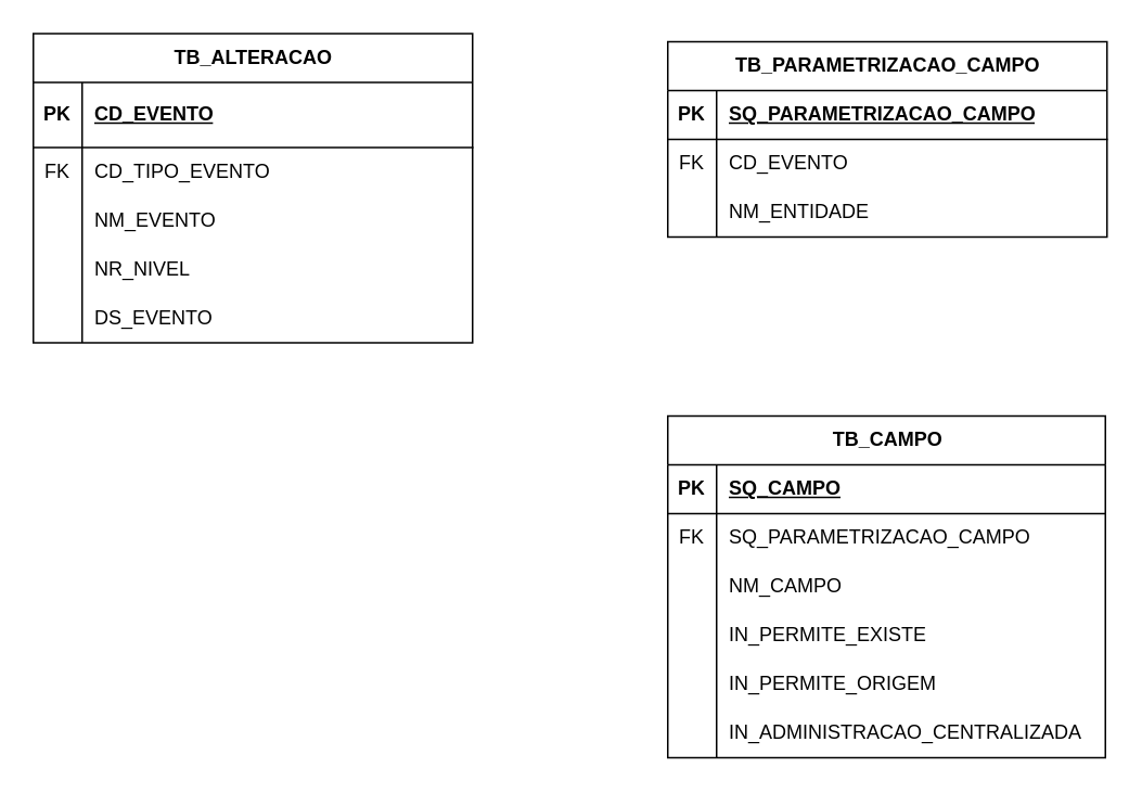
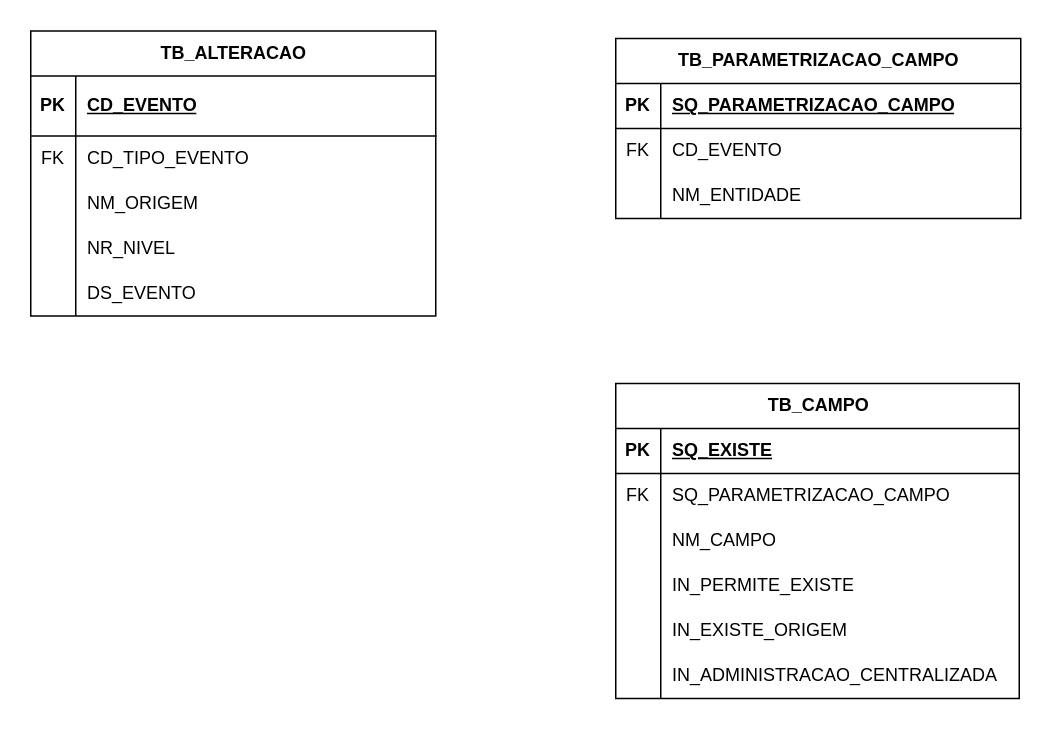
- <mxCell id="40" value="NM_EVENTO" style="shape=partialRectangle;connectable=0;fillColor=none;top=0;left=0;bottom=0;right=0;align=left;spacingLeft=6;overflow=hidden;whiteSpace=wrap;html=1;" vertex="1" parent="38"><mxGeometry x="30" width="240" height="30" as="geometry"><mxRectangle width="240" height="30" as="alternateBounds" /></mxGeometry></mxCell>
+ <mxCell id="40" value="NM_ORIGEM" style="shape=partialRectangle;connectable=0;fillColor=none;top=0;left=0;bottom=0;right=0;align=left;spacingLeft=6;overflow=hidden;whiteSpace=wrap;html=1;" vertex="1" parent="38"><mxGeometry x="30" width="240" height="30" as="geometry"><mxRectangle width="240" height="30" as="alternateBounds" /></mxGeometry></mxCell>
- <mxCell id="15" value="SQ_CAMPO" style="shape=partialRectangle;connectable=0;fillColor=none;top=0;left=0;bottom=0;right=0;align=left;spacingLeft=6;fontStyle=5;overflow=hidden;whiteSpace=wrap;html=1;" vertex="1" parent="13"><mxGeometry x="30" width="239" height="30" as="geometry"><mxRectangle width="239" height="30" as="alternateBounds" /></mxGeometry></mxCell>
+ <mxCell id="15" value="SQ_EXISTE" style="shape=partialRectangle;connectable=0;fillColor=none;top=0;left=0;bottom=0;right=0;align=left;spacingLeft=6;fontStyle=5;overflow=hidden;whiteSpace=wrap;html=1;" vertex="1" parent="13"><mxGeometry x="30" width="239" height="30" as="geometry"><mxRectangle width="239" height="30" as="alternateBounds" /></mxGeometry></mxCell>
- <mxCell id="27" value="IN_PERMITE_ORIGEM" style="shape=partialRectangle;connectable=0;fillColor=none;top=0;left=0;bottom=0;right=0;align=left;spacingLeft=6;overflow=hidden;whiteSpace=wrap;html=1;" vertex="1" parent="25"><mxGeometry x="30" width="239" height="30" as="geometry"><mxRectangle width="239" height="30" as="alternateBounds" /></mxGeometry></mxCell>
+ <mxCell id="27" value="IN_EXISTE_ORIGEM" style="shape=partialRectangle;connectable=0;fillColor=none;top=0;left=0;bottom=0;right=0;align=left;spacingLeft=6;overflow=hidden;whiteSpace=wrap;html=1;" vertex="1" parent="25"><mxGeometry x="30" width="239" height="30" as="geometry"><mxRectangle width="239" height="30" as="alternateBounds" /></mxGeometry></mxCell>
